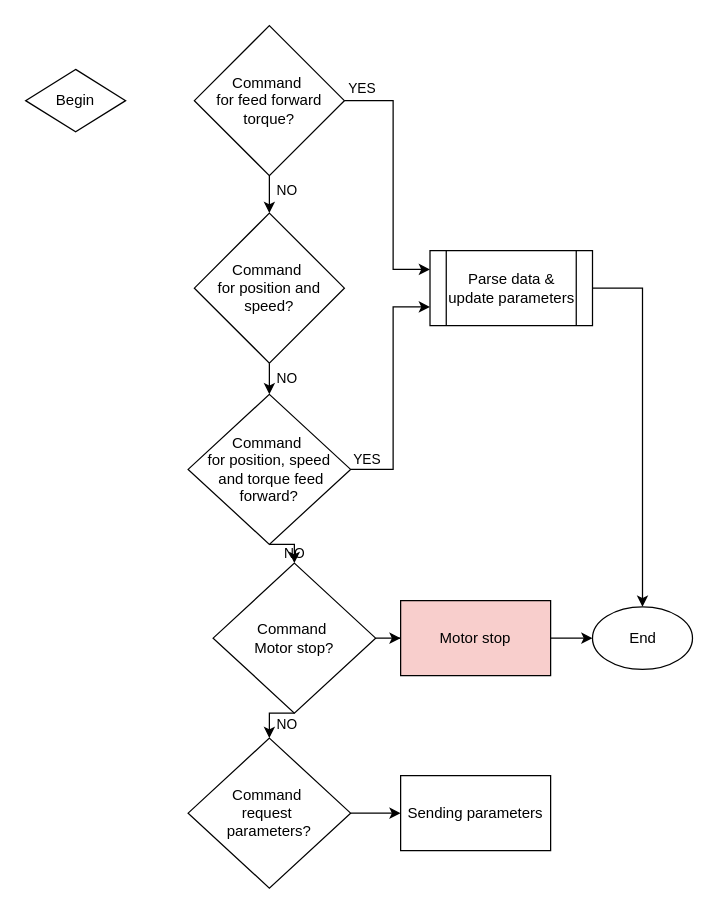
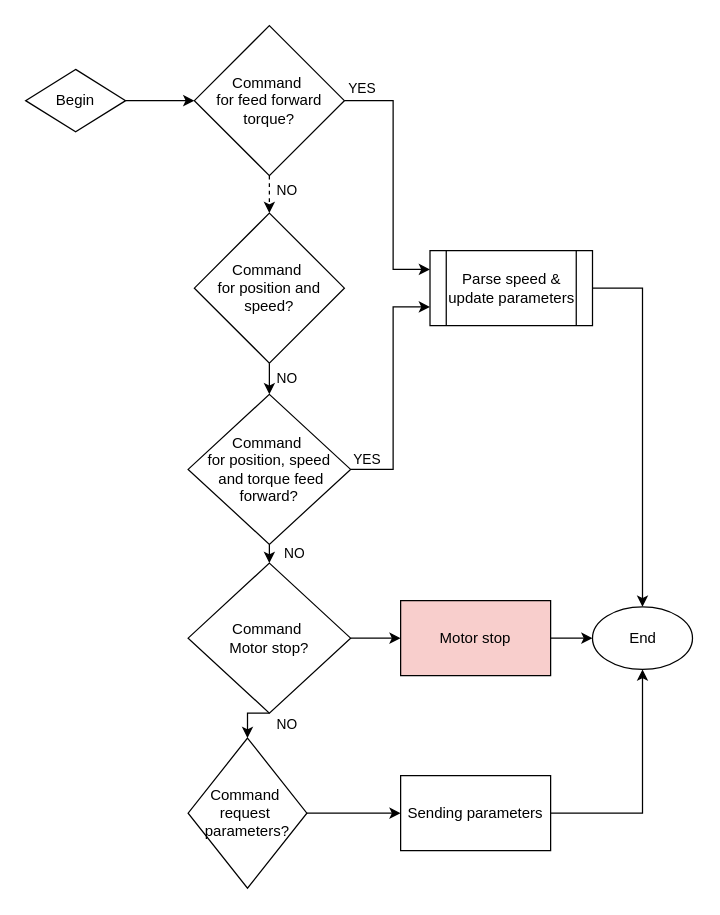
+ <mxCell id="17" style="edgeStyle=orthogonalEdgeStyle;rounded=0;orthogonalLoop=1;jettySize=auto;html=1;exitX=1;exitY=0.5;exitDx=0;exitDy=0;entryX=0;entryY=0.5;entryDx=0;entryDy=0;" edge="1" parent="1" source="18" target="6"><mxGeometry relative="1" as="geometry" /></mxCell>
- <mxCell id="2" style="edgeStyle=orthogonalEdgeStyle;rounded=0;orthogonalLoop=1;jettySize=auto;html=1;exitX=0.5;exitY=1;exitDx=0;exitDy=0;entryX=0.5;entryY=0;entryDx=0;entryDy=0;" edge="1" parent="1" source="6" target="14"><mxGeometry relative="1" as="geometry" /></mxCell>
+ <mxCell id="2" style="edgeStyle=orthogonalEdgeStyle;rounded=0;orthogonalLoop=1;jettySize=auto;html=1;exitX=0.5;exitY=1;exitDx=0;exitDy=0;entryX=0.5;entryY=0;entryDx=0;entryDy=0;dashed=1;" edge="1" parent="1" source="6" target="14"><mxGeometry relative="1" as="geometry" /></mxCell>
- <mxCell id="16" value="Parse data &amp;amp; update parameters" style="shape=process;whiteSpace=wrap;html=1;backgroundOutline=1;" vertex="1" parent="1"><mxGeometry x="343.5" y="200" width="130" height="60" as="geometry" /></mxCell>
+ <mxCell id="16" value="Parse speed &amp;amp; update parameters" style="shape=process;whiteSpace=wrap;html=1;backgroundOutline=1;" vertex="1" parent="1"><mxGeometry x="343.5" y="200" width="130" height="60" as="geometry" /></mxCell>
- <mxCell id="23" value="&lt;div&gt;Command&amp;nbsp;&lt;/div&gt;Motor stop?" style="rhombus;whiteSpace=wrap;html=1;" vertex="1" parent="1"><mxGeometry x="170" y="450" width="130" height="120" as="geometry" /></mxCell>
+ <mxCell id="23" value="&lt;div&gt;Command&amp;nbsp;&lt;/div&gt;Motor stop?" style="rhombus;whiteSpace=wrap;html=1;" vertex="1" parent="1"><mxGeometry x="150" y="450" width="130" height="120" as="geometry" /></mxCell>
+ <mxCell id="27" style="edgeStyle=orthogonalEdgeStyle;rounded=0;orthogonalLoop=1;jettySize=auto;html=1;exitX=1;exitY=0.5;exitDx=0;exitDy=0;" edge="1" parent="1" source="28" target="19"><mxGeometry relative="1" as="geometry" /></mxCell>
- <mxCell id="25" value="&lt;div&gt;Command&amp;nbsp;&lt;/div&gt;&lt;div&gt;request&amp;nbsp;&lt;/div&gt;&lt;div&gt;parameters?&lt;/div&gt;" style="rhombus;whiteSpace=wrap;html=1;" vertex="1" parent="1"><mxGeometry x="150" y="590" width="130" height="120" as="geometry" /></mxCell>
+ <mxCell id="25" value="&lt;div&gt;Command&amp;nbsp;&lt;/div&gt;&lt;div&gt;request&amp;nbsp;&lt;/div&gt;&lt;div&gt;parameters?&lt;/div&gt;" style="rhombus;whiteSpace=wrap;html=1;" vertex="1" parent="1"><mxGeometry x="150" y="590" width="95" height="120" as="geometry" /></mxCell>
